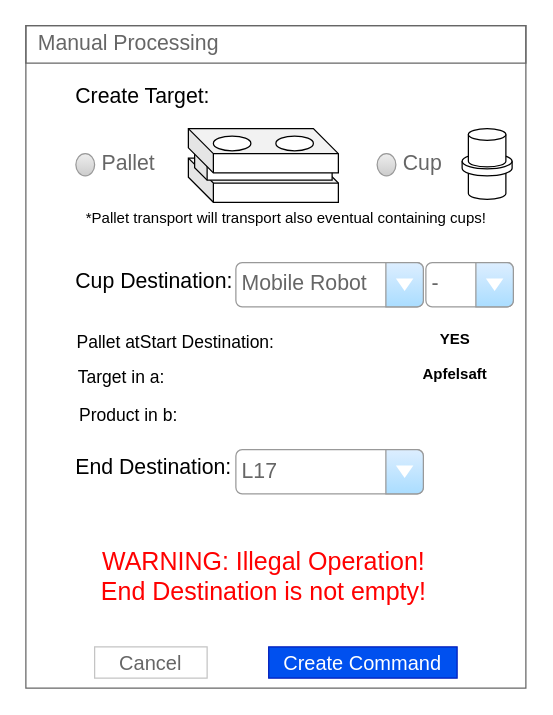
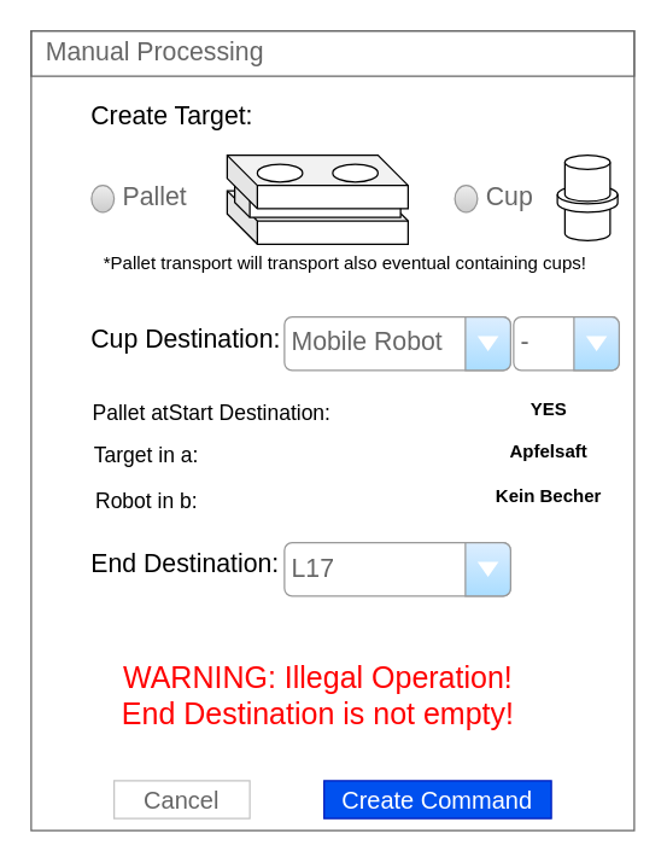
+ <mxCell id="29" value="Kein Becher" style="text;html=1;align=center;verticalAlign=middle;resizable=0;points=[];autosize=1;strokeColor=none;fillColor=none;fontColor=#000000;fontStyle=1" vertex="1" parent="2"><mxGeometry x="298" y="294.444" width="90" height="30" as="geometry" /></mxCell>
- <mxCell id="26" value="Product in b:&amp;nbsp;" style="text;html=1;strokeColor=none;fillColor=none;align=left;verticalAlign=middle;whiteSpace=wrap;rounded=0;fontColor=#000000;fontSize=14;" vertex="1" parent="2"><mxGeometry x="41" y="294.444" width="220" height="35.333" as="geometry" /></mxCell>
+ <mxCell id="26" value="Robot in b:&amp;nbsp;" style="text;html=1;strokeColor=none;fillColor=none;align=left;verticalAlign=middle;whiteSpace=wrap;rounded=0;fontColor=#000000;fontSize=14;" vertex="1" parent="2"><mxGeometry x="41" y="294.444" width="220" height="35.333" as="geometry" /></mxCell>
